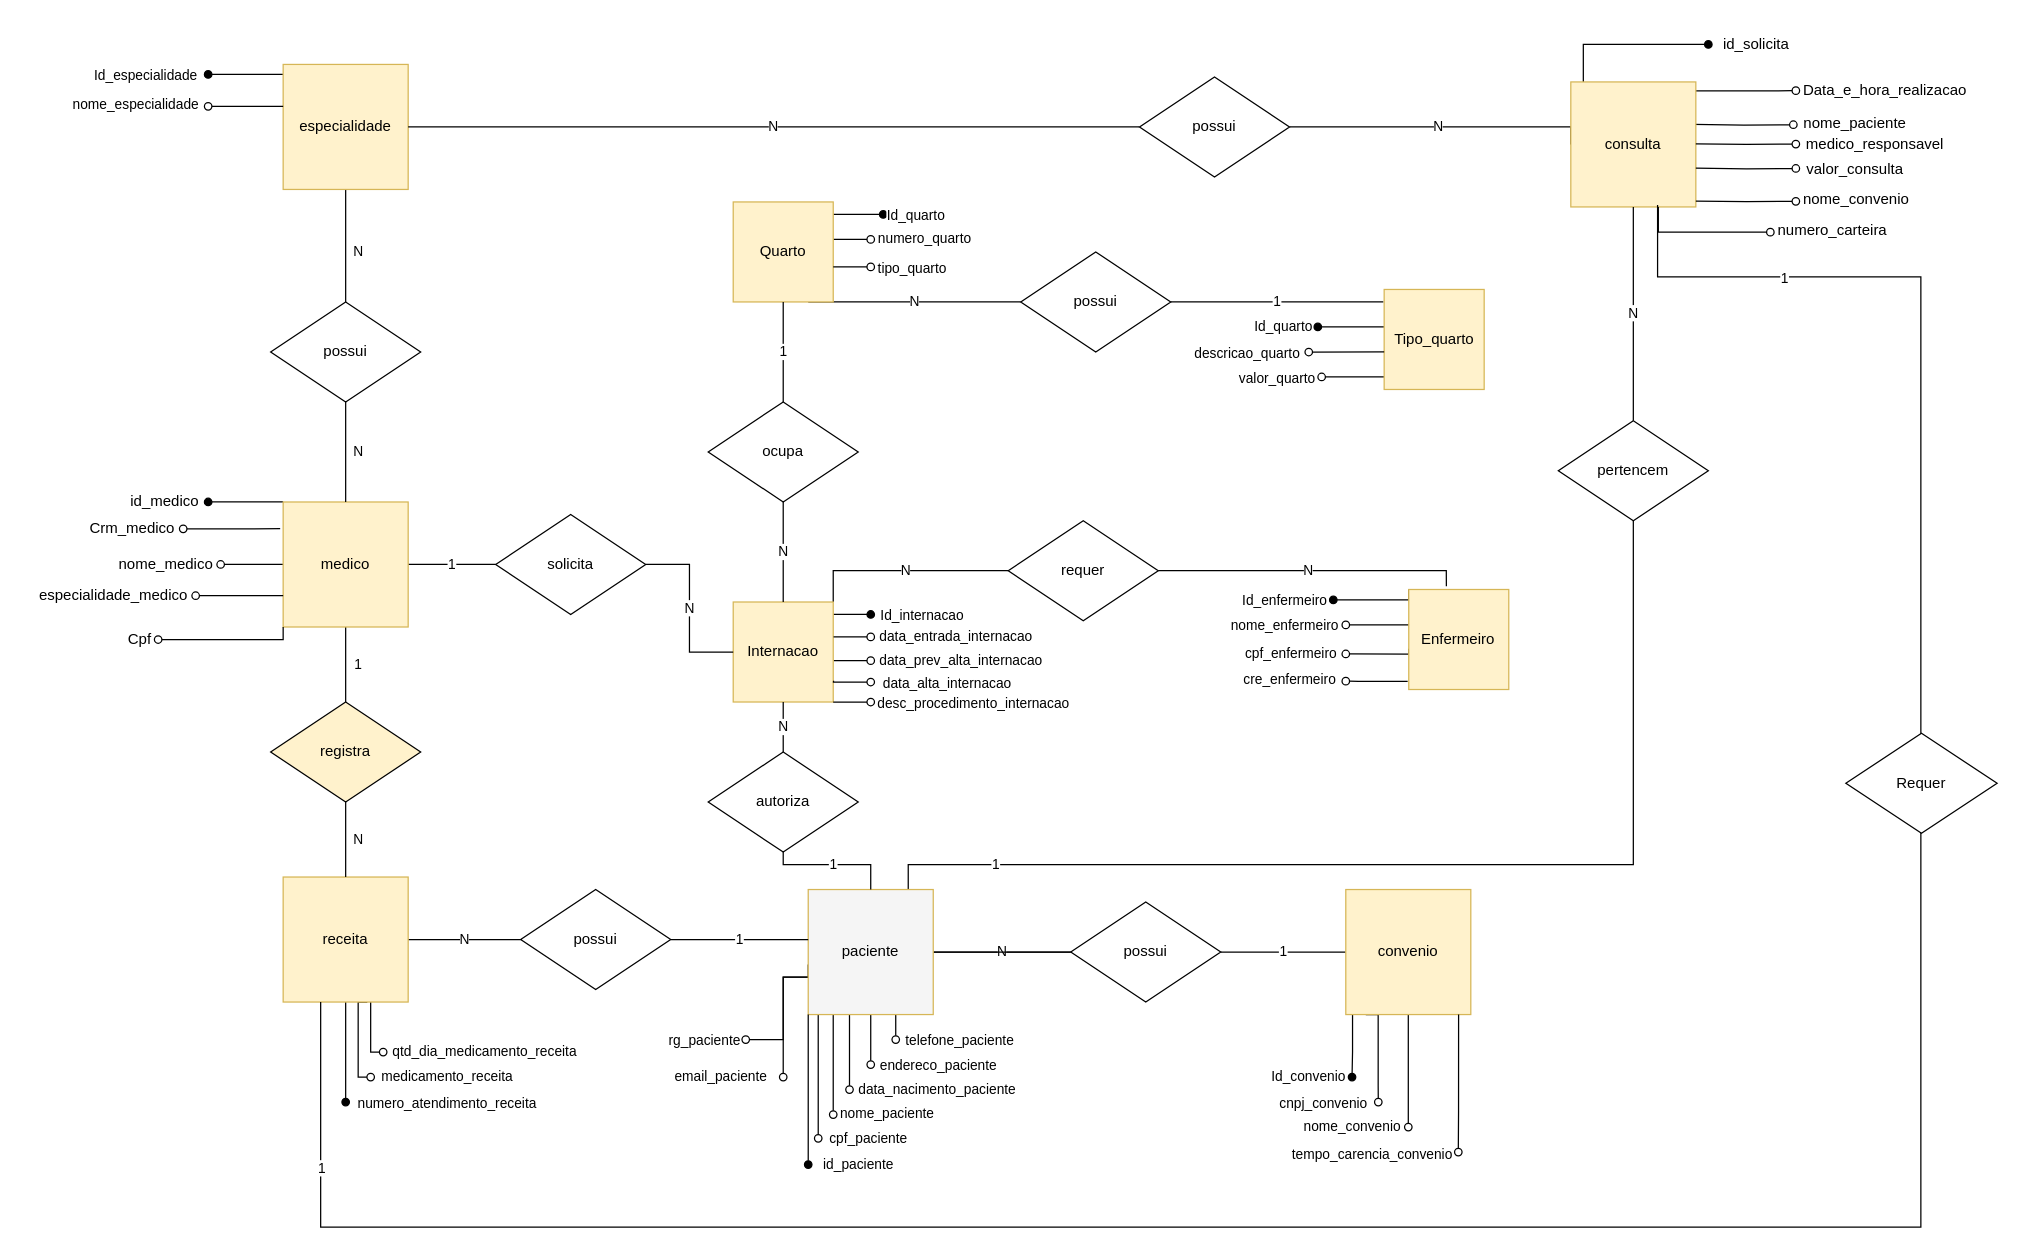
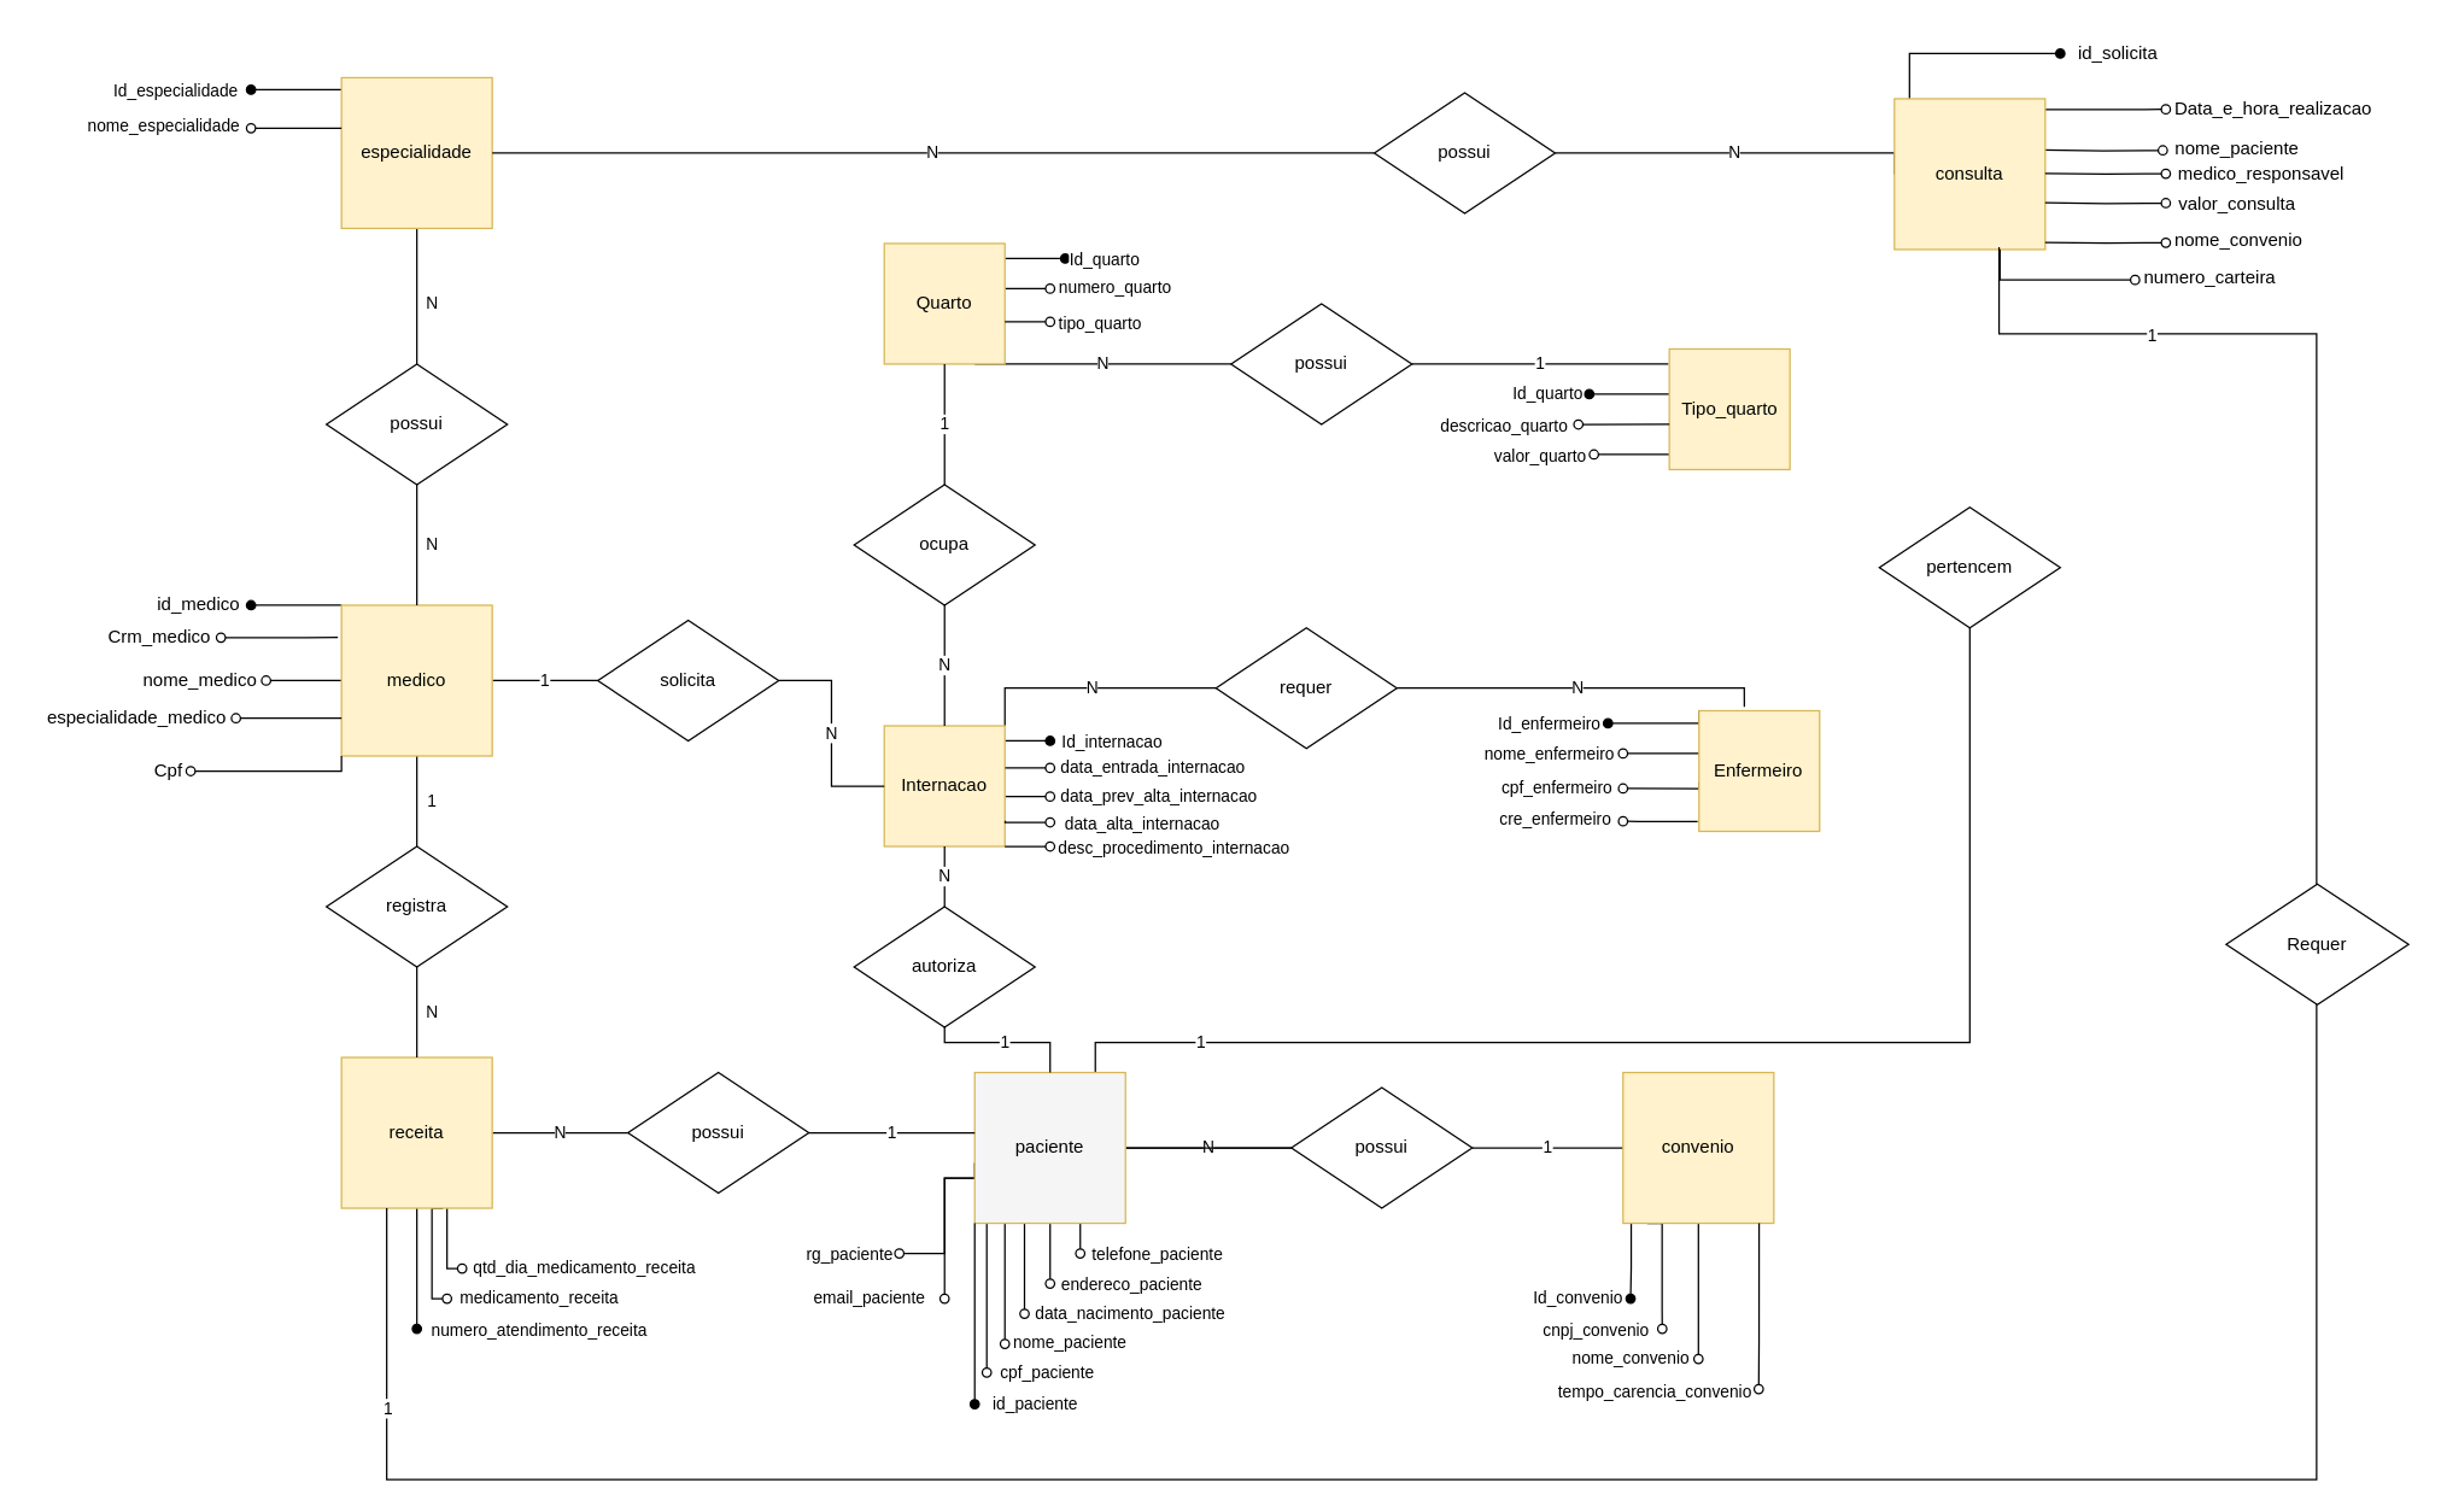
- <mxCell id="51" value="N" style="edgeStyle=orthogonalEdgeStyle;rounded=0;orthogonalLoop=1;jettySize=auto;html=1;exitX=0.5;exitY=0;exitDx=0;exitDy=0;entryX=0.5;entryY=1;entryDx=0;entryDy=0;endArrow=none;endFill=0;" parent="1" source="52" target="40" edge="1"><mxGeometry relative="1" as="geometry" /></mxCell>
- <mxCell id="55" value="registra" style="rhombus;whiteSpace=wrap;html=1;fillColor=#fff2cc;" parent="1" vertex="1"><mxGeometry x="216" y="561" width="120" height="80" as="geometry" /></mxCell>
+ <mxCell id="55" value="registra" style="rhombus;whiteSpace=wrap;html=1;" parent="1" vertex="1"><mxGeometry x="216" y="561" width="120" height="80" as="geometry" /></mxCell>
